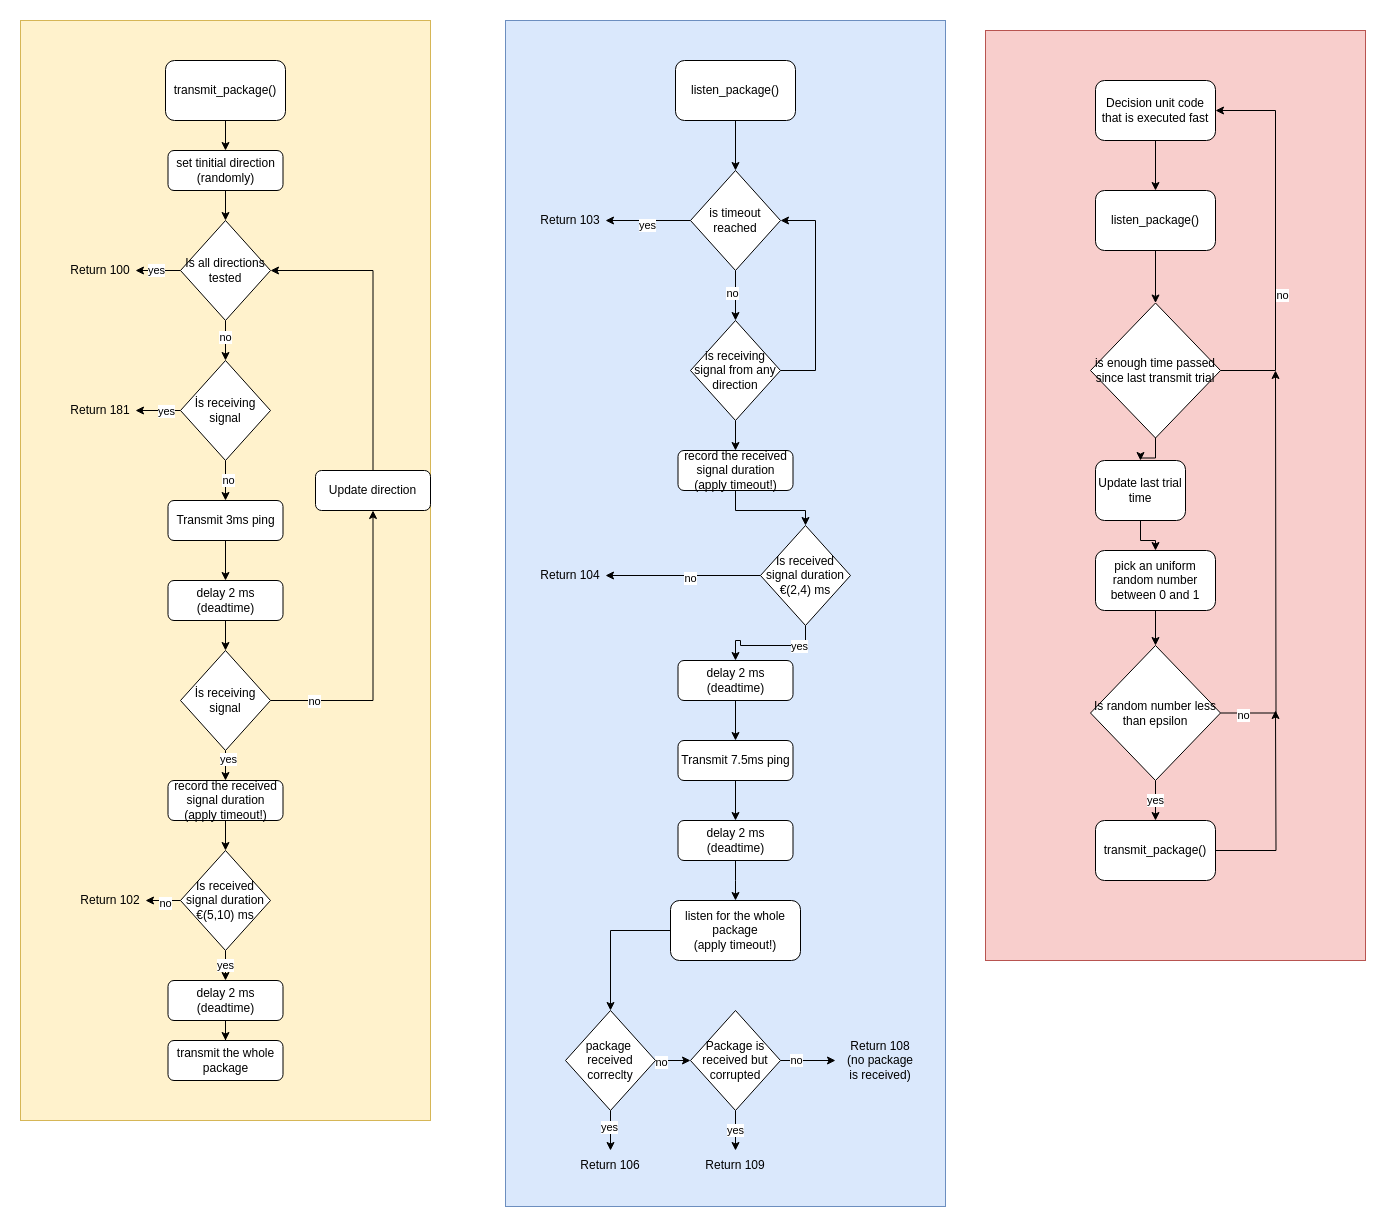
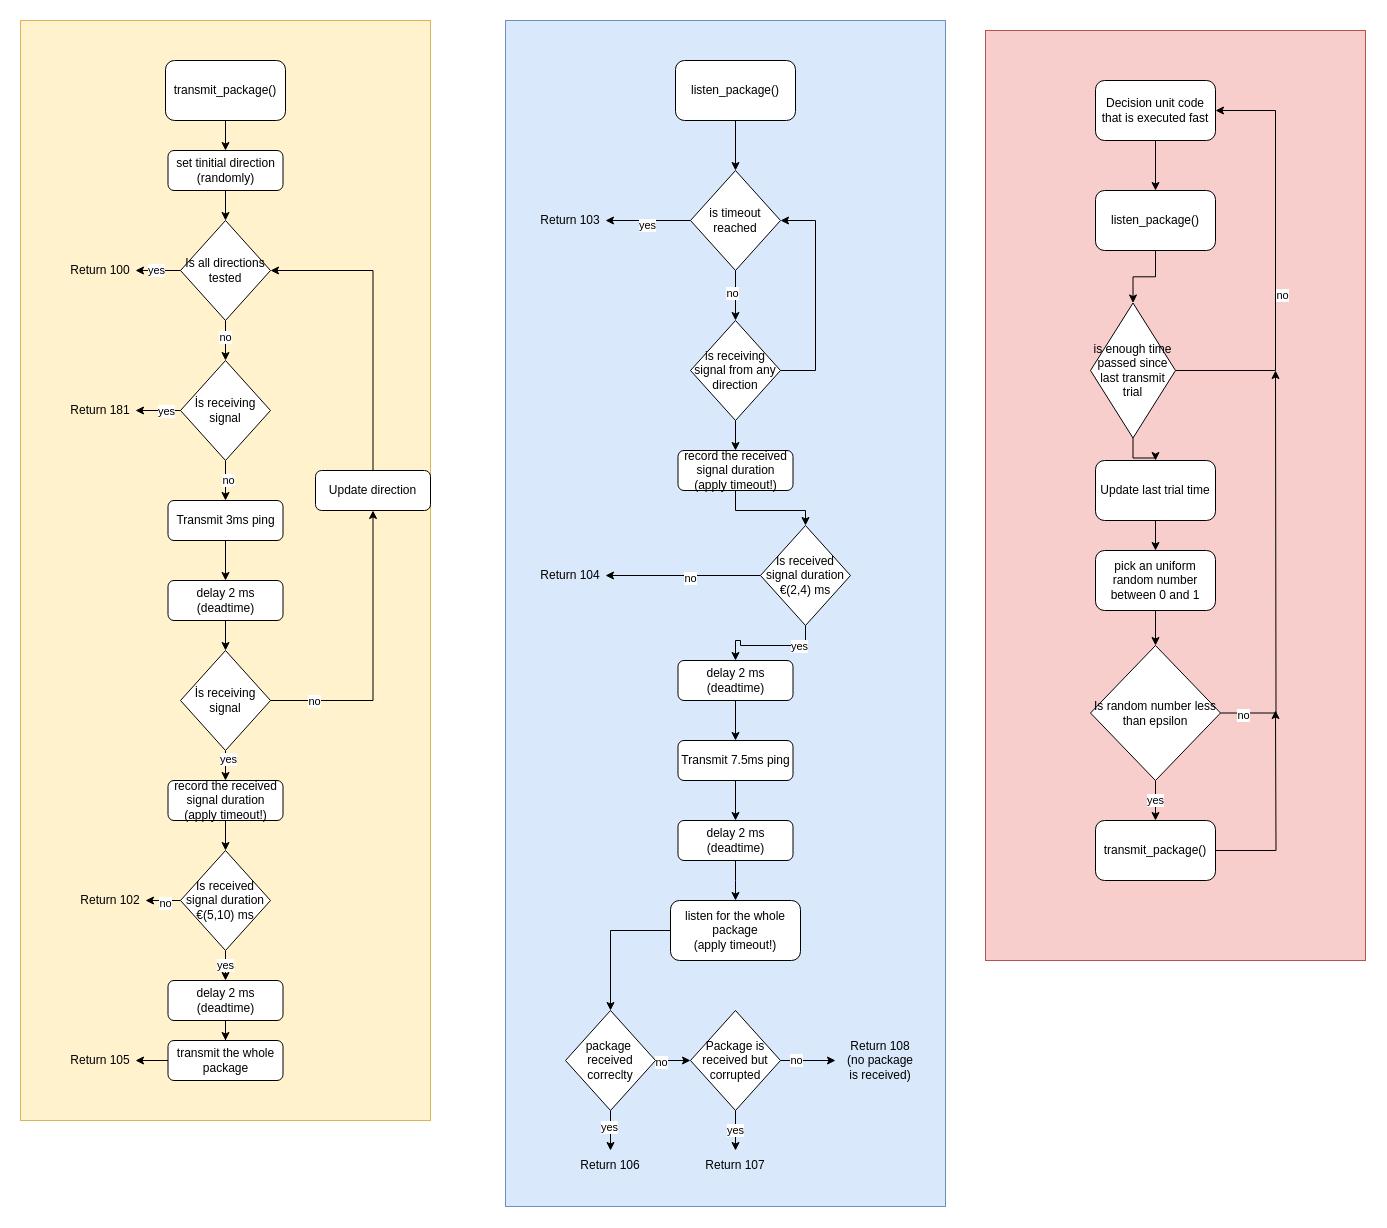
- <mxCell id="90" value="is enough time passed since last transmit trial" style="rhombus;whiteSpace=wrap;html=1;" vertex="1" parent="1"><mxGeometry x="1090" y="302.5" width="130" height="135" as="geometry" /></mxCell>
+ <mxCell id="90" value="is enough time passed since last transmit trial" style="rhombus;whiteSpace=wrap;html=1;" vertex="1" parent="1"><mxGeometry x="1090" y="302.5" width="85" height="135" as="geometry" /></mxCell>
- <mxCell id="94" value="Update last trial time" style="rounded=1;whiteSpace=wrap;html=1;" vertex="1" parent="1"><mxGeometry x="1095" y="460" width="90" height="60" as="geometry" /></mxCell>
+ <mxCell id="94" value="Update last trial time" style="rounded=1;whiteSpace=wrap;html=1;" vertex="1" parent="1"><mxGeometry x="1095" y="460" width="120" height="60" as="geometry" /></mxCell>
+ <mxCell id="69" value="Return 105" style="text;html=1;align=center;verticalAlign=middle;whiteSpace=wrap;rounded=0;" vertex="1" parent="1"><mxGeometry x="65" y="1045" width="70" height="30" as="geometry" /></mxCell>
+ <mxCell id="39" style="edgeStyle=orthogonalEdgeStyle;rounded=0;orthogonalLoop=1;jettySize=auto;html=1;entryX=1;entryY=0.5;entryDx=0;entryDy=0;" edge="1" parent="1" source="40" target="69"><mxGeometry relative="1" as="geometry" /></mxCell>
- <mxCell id="82" value="Return 109" style="text;html=1;align=center;verticalAlign=middle;whiteSpace=wrap;rounded=0;" vertex="1" parent="1"><mxGeometry x="700" y="1150" width="70" height="30" as="geometry" /></mxCell>
+ <mxCell id="82" value="Return 107" style="text;html=1;align=center;verticalAlign=middle;whiteSpace=wrap;rounded=0;" vertex="1" parent="1"><mxGeometry x="700" y="1150" width="70" height="30" as="geometry" /></mxCell>
